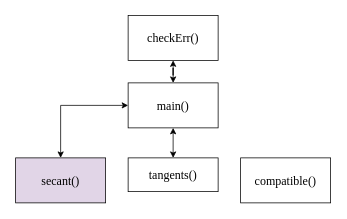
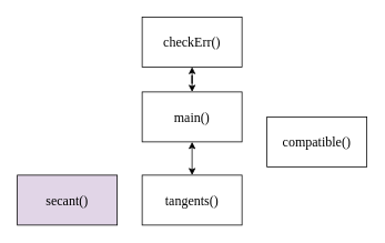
- <mxCell id="3" style="edgeStyle=orthogonalEdgeStyle;rounded=0;orthogonalLoop=1;jettySize=auto;html=1;entryX=0.5;entryY=0;entryDx=0;entryDy=0;startArrow=classic;startFill=1;" edge="1" parent="1" source="5" target="9"><mxGeometry relative="1" as="geometry"><mxPoint x="80" y="200" as="targetPoint" /></mxGeometry></mxCell>
- <mxCell id="8" value="&lt;p class=&quot;MsoNormal&quot; style=&quot;text-align: left ; line-height: 1.07px ; font-family: &amp;#34;simsun&amp;#34; ; font-size: medium&quot;&gt;&lt;span style=&quot;font-family: &amp;#34;times new roman&amp;#34;&quot;&gt;tangents()&lt;/span&gt;&lt;/p&gt;" style="rounded=0;whiteSpace=wrap;html=1;" vertex="1" parent="1"><mxGeometry x="170" y="210" width="120" height="45" as="geometry" /></mxCell>
+ <mxCell id="8" value="&lt;p class=&quot;MsoNormal&quot; style=&quot;text-align: left ; line-height: 1.07px ; font-family: &amp;#34;simsun&amp;#34; ; font-size: medium&quot;&gt;&lt;span style=&quot;font-family: &amp;#34;times new roman&amp;#34;&quot;&gt;tangents()&lt;/span&gt;&lt;/p&gt;" style="rounded=0;whiteSpace=wrap;html=1;" vertex="1" parent="1"><mxGeometry x="170" y="210" width="120" height="60" as="geometry" /></mxCell>
- <mxCell id="7" value="&lt;p class=&quot;MsoNormal&quot; style=&quot;text-align: left ; line-height: 1.07px ; font-family: &amp;#34;simsun&amp;#34; ; font-size: medium&quot;&gt;&lt;span style=&quot;font-family: &amp;#34;times new roman&amp;#34;&quot;&gt;compatible()&lt;/span&gt;&lt;/p&gt;" style="rounded=0;whiteSpace=wrap;html=1;" vertex="1" parent="1"><mxGeometry x="320" y="210" width="120" height="60" as="geometry" /></mxCell>
+ <mxCell id="7" value="&lt;p class=&quot;MsoNormal&quot; style=&quot;text-align: left ; line-height: 1.07px ; font-family: &amp;#34;simsun&amp;#34; ; font-size: medium&quot;&gt;&lt;span style=&quot;font-family: &amp;#34;times new roman&amp;#34;&quot;&gt;compatible()&lt;/span&gt;&lt;/p&gt;" style="rounded=0;whiteSpace=wrap;html=1;" vertex="1" parent="1"><mxGeometry x="320" y="140" width="120" height="60" as="geometry" /></mxCell>
